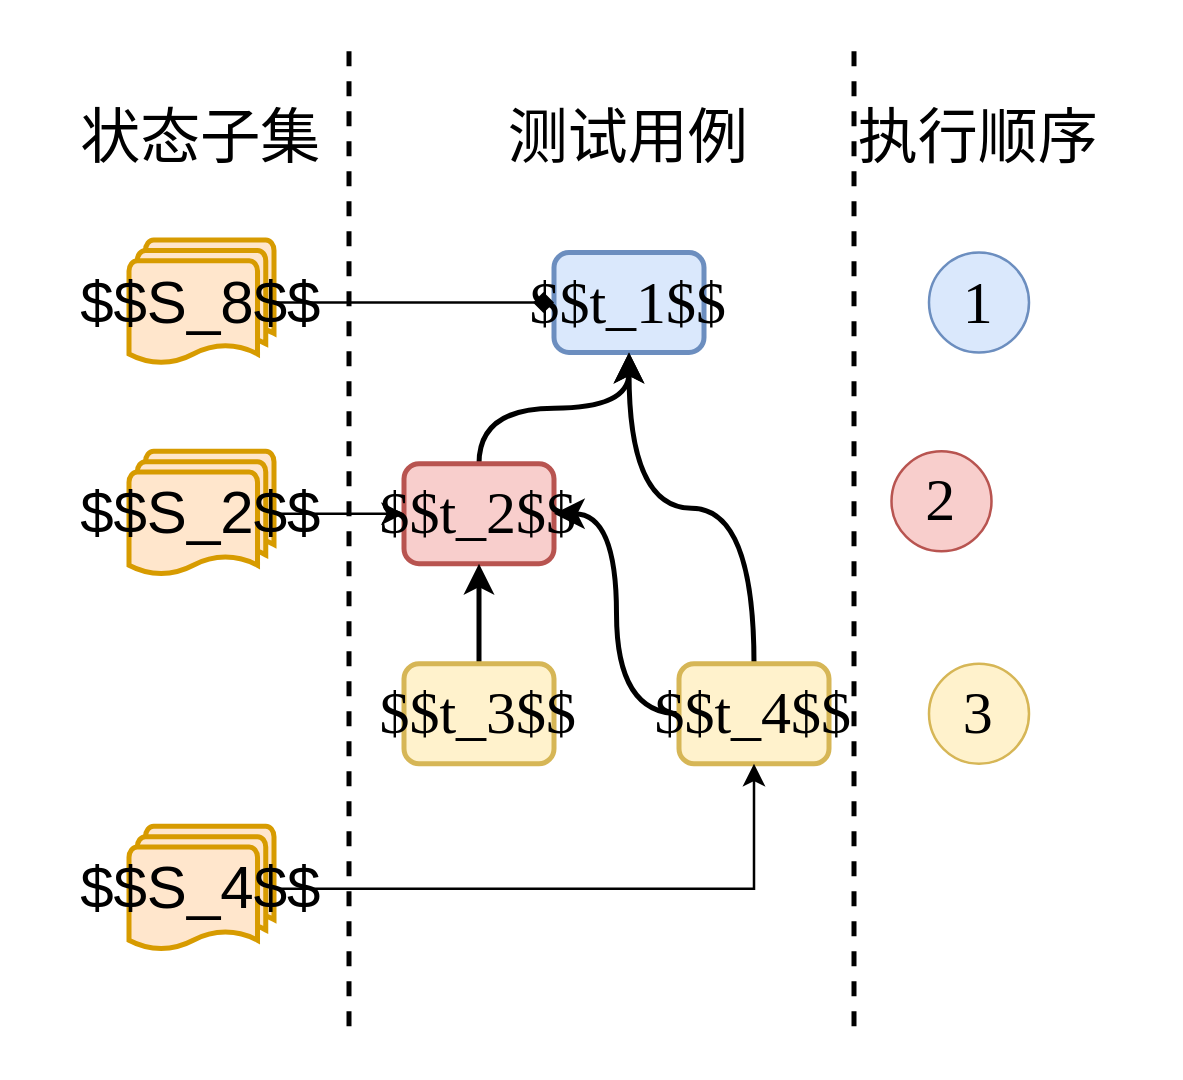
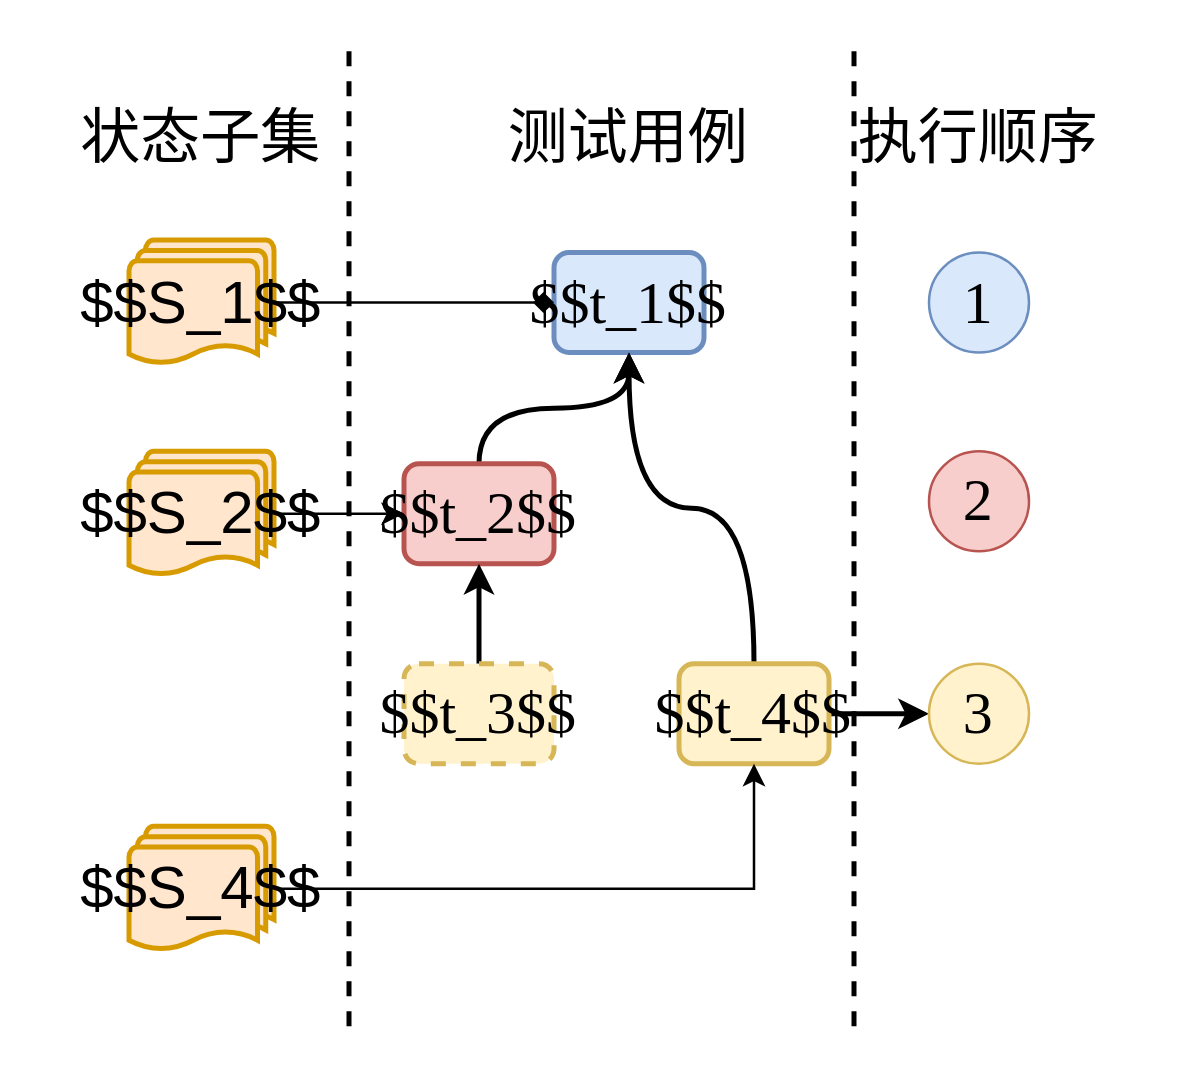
- <mxCell id="14" value="$$S_8$$" style="strokeWidth=2;html=1;shape=mxgraph.flowchart.multi-document;whiteSpace=wrap;fontSize=24;fillColor=#ffe6cc;strokeColor=#d79b00;" vertex="1" parent="1"><mxGeometry x="51" y="95.5" width="58" height="50" as="geometry" /></mxCell>
+ <mxCell id="14" value="$$S_1$$" style="strokeWidth=2;html=1;shape=mxgraph.flowchart.multi-document;whiteSpace=wrap;fontSize=24;fillColor=#ffe6cc;strokeColor=#d79b00;" vertex="1" parent="1"><mxGeometry x="51" y="95.5" width="58" height="50" as="geometry" /></mxCell>
- <mxCell id="11" value="2" style="ellipse;whiteSpace=wrap;html=1;fontSize=24;fontFamily=Times New Roman;fillColor=#f8cecc;strokeColor=#b85450;" parent="1" vertex="1"><mxGeometry x="356" y="180" width="40" height="40" as="geometry" /></mxCell>
+ <mxCell id="11" value="2" style="ellipse;whiteSpace=wrap;html=1;fontSize=24;fontFamily=Times New Roman;fillColor=#f8cecc;strokeColor=#b85450;" parent="1" vertex="1"><mxGeometry x="371" y="180" width="40" height="40" as="geometry" /></mxCell>
- <mxCell id="8" style="edgeStyle=orthogonalEdgeStyle;rounded=0;orthogonalLoop=1;jettySize=auto;html=1;entryX=1;entryY=0.5;entryDx=0;entryDy=0;strokeWidth=2;curved=1;" parent="1" source="9" target="4" edge="1"><mxGeometry relative="1" as="geometry" /></mxCell>
+ <mxCell id="8" style="edgeStyle=orthogonalEdgeStyle;rounded=0;orthogonalLoop=1;jettySize=auto;html=1;strokeWidth=2;curved=1;" parent="1" source="9" target="12" edge="1"><mxGeometry relative="1" as="geometry" /></mxCell>
- <mxCell id="6" value="$$t_3$$" style="rounded=1;whiteSpace=wrap;html=1;fontSize=24;fontFamily=Comic Sans MS;fillColor=#fff2cc;strokeColor=#d6b656;strokeWidth=2;" parent="1" vertex="1"><mxGeometry x="161" y="265" width="60" height="40" as="geometry" /></mxCell>
+ <mxCell id="6" value="$$t_3$$" style="rounded=1;whiteSpace=wrap;html=1;fontSize=24;fontFamily=Comic Sans MS;fillColor=#fff2cc;strokeColor=#d6b656;strokeWidth=2;dashed=1;" parent="1" vertex="1"><mxGeometry x="161" y="265" width="60" height="40" as="geometry" /></mxCell>
